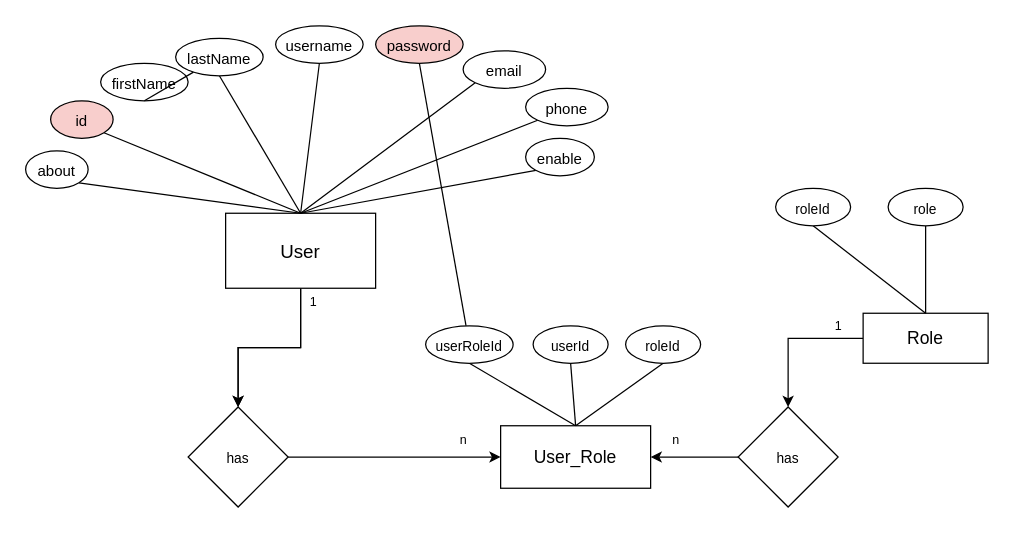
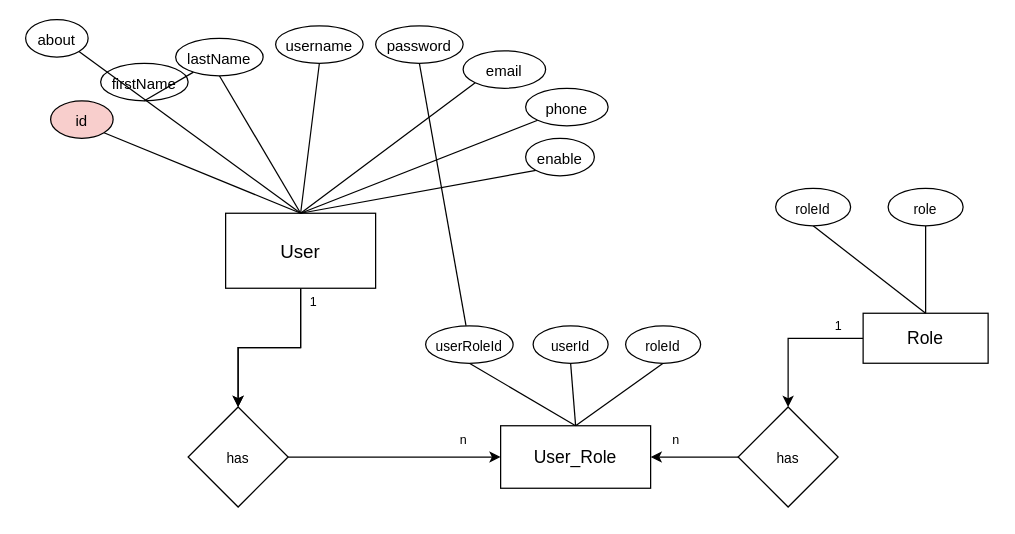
- <mxCell id="12" value="&lt;font style=&quot;font-size: 12px&quot;&gt;password&lt;/font&gt;" style="ellipse;whiteSpace=wrap;html=1;fontSize=15;strokeWidth=1;fillColor=#f8cecc;" vertex="1" parent="1"><mxGeometry x="300" y="20" width="70" height="30" as="geometry" /></mxCell>
+ <mxCell id="12" value="&lt;font style=&quot;font-size: 12px&quot;&gt;password&lt;/font&gt;" style="ellipse;whiteSpace=wrap;html=1;fontSize=15;strokeWidth=1;" vertex="1" parent="1"><mxGeometry x="300" y="20" width="70" height="30" as="geometry" /></mxCell>
- <mxCell id="21" value="&lt;font style=&quot;font-size: 12px&quot;&gt;about&lt;/font&gt;" style="ellipse;whiteSpace=wrap;html=1;fontSize=15;strokeWidth=1;" vertex="1" parent="1"><mxGeometry y="120" width="50" height="30" as="geometry" x="20" /></mxCell>
+ <mxCell id="21" value="&lt;font style=&quot;font-size: 12px&quot;&gt;about&lt;/font&gt;" style="ellipse;whiteSpace=wrap;html=1;fontSize=15;strokeWidth=1;" vertex="1" parent="1"><mxGeometry x="20" y="15" width="50" height="30" as="geometry" /></mxCell>
